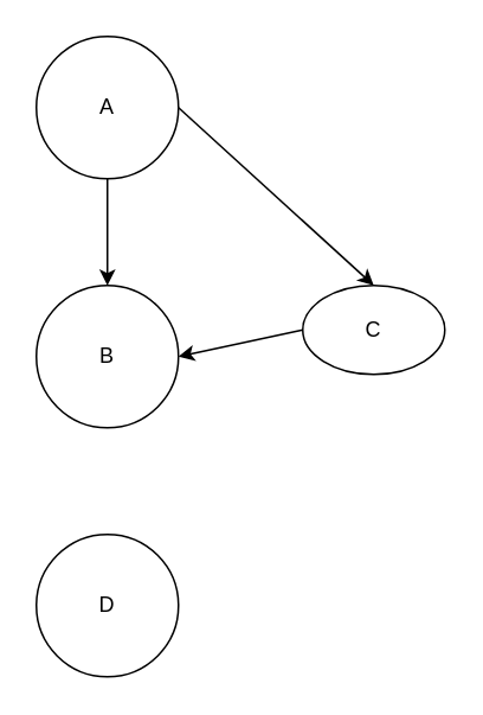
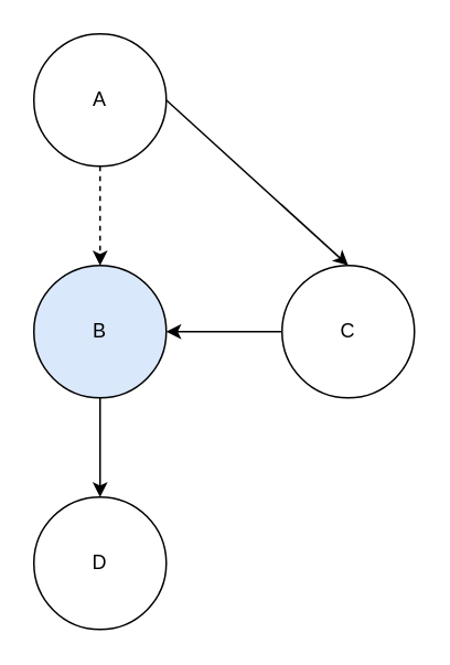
- <mxCell id="6" value="" style="endArrow=classic;html=1;rounded=0;exitX=0.5;exitY=1;exitDx=0;exitDy=0;entryX=0.5;entryY=0;entryDx=0;entryDy=0;" edge="1" parent="1" source="2" target="3"><mxGeometry width="50" height="50" relative="1" as="geometry"><mxPoint x="-40" y="370" as="sourcePoint" /><mxPoint x="10" y="320" as="targetPoint" /></mxGeometry></mxCell>
+ <mxCell id="6" value="" style="endArrow=classic;html=1;rounded=0;exitX=0.5;exitY=1;exitDx=0;exitDy=0;entryX=0.5;entryY=0;entryDx=0;entryDy=0;dashed=1;" edge="1" parent="1" source="2" target="3"><mxGeometry width="50" height="50" relative="1" as="geometry"><mxPoint x="-40" y="370" as="sourcePoint" /><mxPoint x="10" y="320" as="targetPoint" /></mxGeometry></mxCell>
- <mxCell id="5" value="C" style="ellipse;whiteSpace=wrap;html=1;aspect=fixed;" vertex="1" parent="1"><mxGeometry x="170" y="160" width="80" height="50" as="geometry" /></mxCell>
+ <mxCell id="5" value="C" style="ellipse;whiteSpace=wrap;html=1;aspect=fixed;" vertex="1" parent="1"><mxGeometry x="170" y="160" width="80" height="80" as="geometry" /></mxCell>
- <mxCell id="3" value="B" style="ellipse;whiteSpace=wrap;html=1;aspect=fixed;" vertex="1" parent="1"><mxGeometry x="20" y="160" width="80" height="80" as="geometry" /></mxCell>
+ <mxCell id="3" value="B" style="ellipse;whiteSpace=wrap;html=1;aspect=fixed;fillColor=#dae8fc;" vertex="1" parent="1"><mxGeometry x="20" y="160" width="80" height="80" as="geometry" /></mxCell>
+ <mxCell id="7" value="" style="endArrow=classic;html=1;rounded=0;exitX=0.5;exitY=1;exitDx=0;exitDy=0;" edge="1" parent="1" source="3" target="4"><mxGeometry width="50" height="50" relative="1" as="geometry"><mxPoint x="-40" y="370" as="sourcePoint" /><mxPoint x="10" y="320" as="targetPoint" /></mxGeometry></mxCell>
